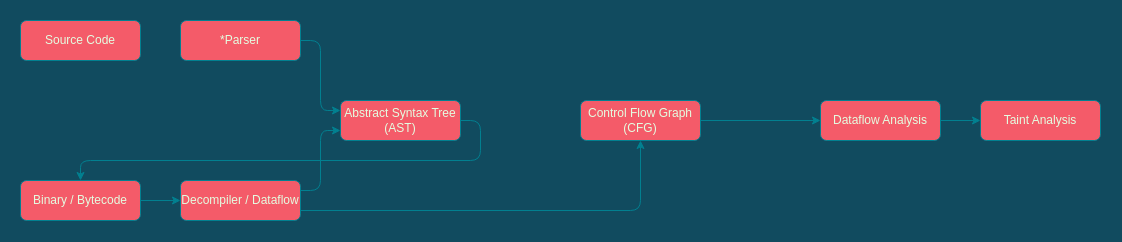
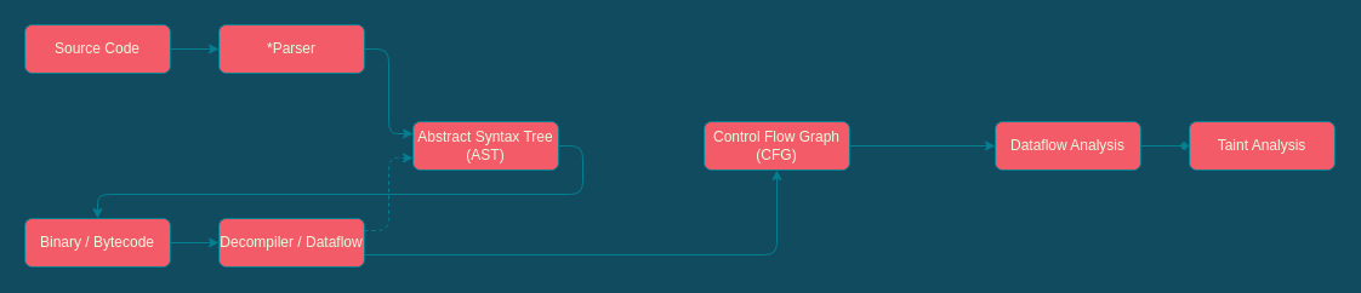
+ <mxCell id="2" style="edgeStyle=orthogonalEdgeStyle;curved=0;rounded=1;sketch=0;orthogonalLoop=1;jettySize=auto;html=1;exitX=1;exitY=0.5;exitDx=0;exitDy=0;entryX=0;entryY=0.5;entryDx=0;entryDy=0;fontColor=#E4FDE1;strokeColor=#028090;fillColor=#F45B69;" edge="1" parent="1" source="3" target="14"><mxGeometry relative="1" as="geometry" /></mxCell>
- <mxCell id="6" style="edgeStyle=orthogonalEdgeStyle;curved=0;rounded=1;sketch=0;orthogonalLoop=1;jettySize=auto;html=1;entryX=0;entryY=0.5;entryDx=0;entryDy=0;fontColor=#E4FDE1;strokeColor=#028090;fillColor=#F45B69;exitX=1;exitY=0.5;exitDx=0;exitDy=0;labelBackgroundColor=#114B5F;" parent="1" source="10" target="9" edge="1"><mxGeometry relative="1" as="geometry"><mxPoint x="620" y="130" as="sourcePoint" /></mxGeometry></mxCell>
+ <mxCell id="6" style="edgeStyle=orthogonalEdgeStyle;curved=0;rounded=1;sketch=0;orthogonalLoop=1;jettySize=auto;html=1;entryX=0;entryY=0.5;entryDx=0;entryDy=0;fontColor=#E4FDE1;strokeColor=#028090;fillColor=#F45B69;exitX=1;exitY=0.5;exitDx=0;exitDy=0;labelBackgroundColor=#114B5F;endArrow=diamond;" parent="1" source="10" target="9" edge="1"><mxGeometry relative="1" as="geometry"><mxPoint x="620" y="130" as="sourcePoint" /></mxGeometry></mxCell>
- <mxCell id="15" style="edgeStyle=orthogonalEdgeStyle;curved=0;rounded=1;sketch=0;orthogonalLoop=1;jettySize=auto;html=1;exitX=1;exitY=0.25;exitDx=0;exitDy=0;entryX=0;entryY=0.75;entryDx=0;entryDy=0;fontColor=#E4FDE1;strokeColor=#028090;fillColor=#F45B69;" edge="1" parent="1" source="17" target="5"><mxGeometry relative="1" as="geometry" /></mxCell>
+ <mxCell id="15" style="edgeStyle=orthogonalEdgeStyle;curved=0;rounded=1;sketch=0;orthogonalLoop=1;jettySize=auto;html=1;exitX=1;exitY=0.25;exitDx=0;exitDy=0;entryX=0;entryY=0.75;entryDx=0;entryDy=0;fontColor=#E4FDE1;strokeColor=#028090;fillColor=#F45B69;dashed=1;" edge="1" parent="1" source="17" target="5"><mxGeometry relative="1" as="geometry" /></mxCell>
